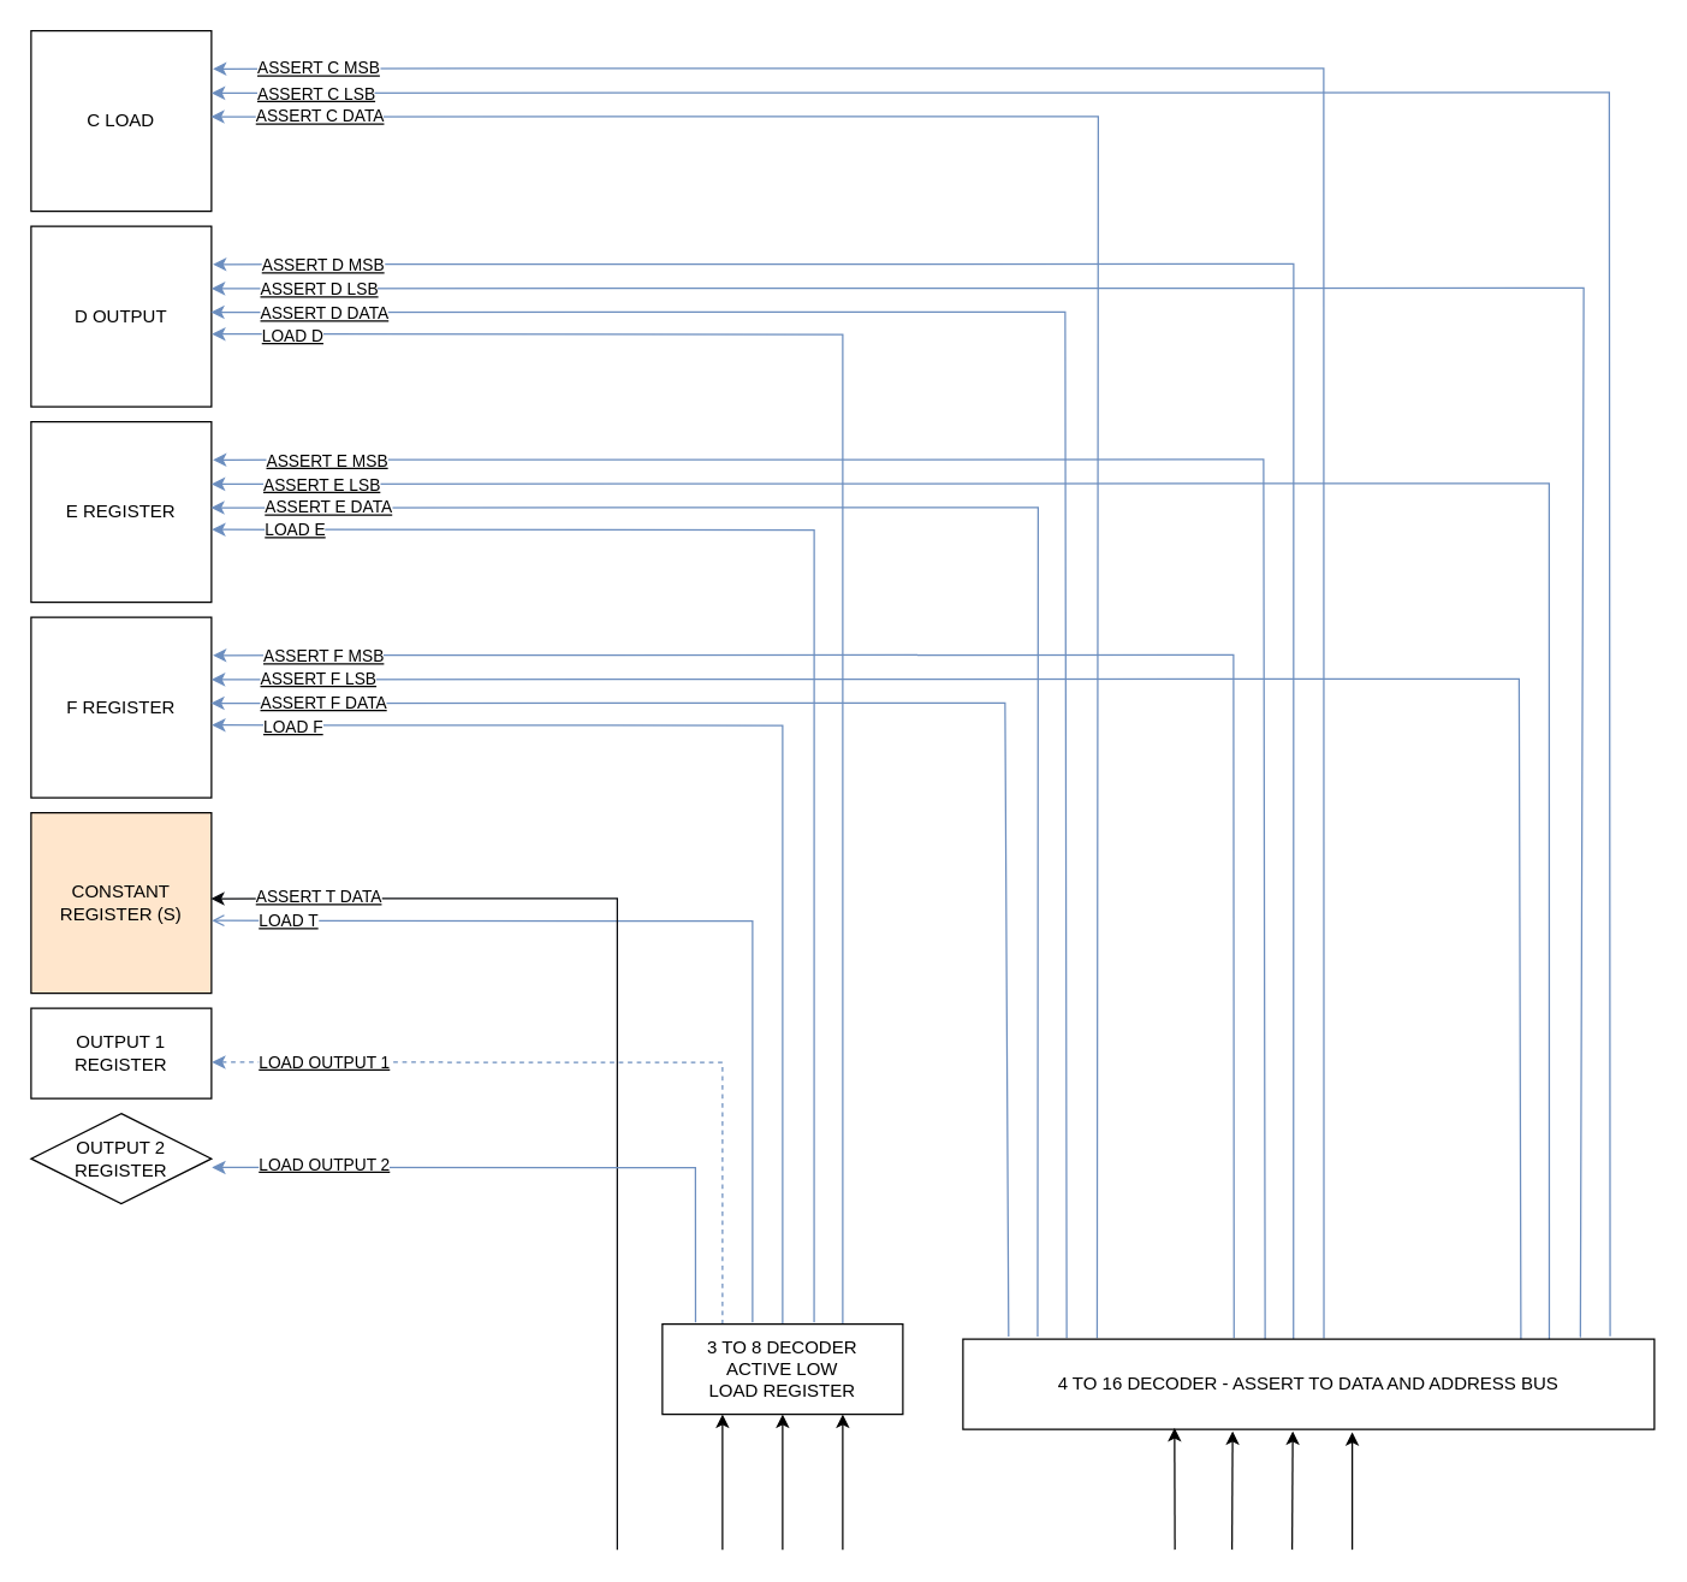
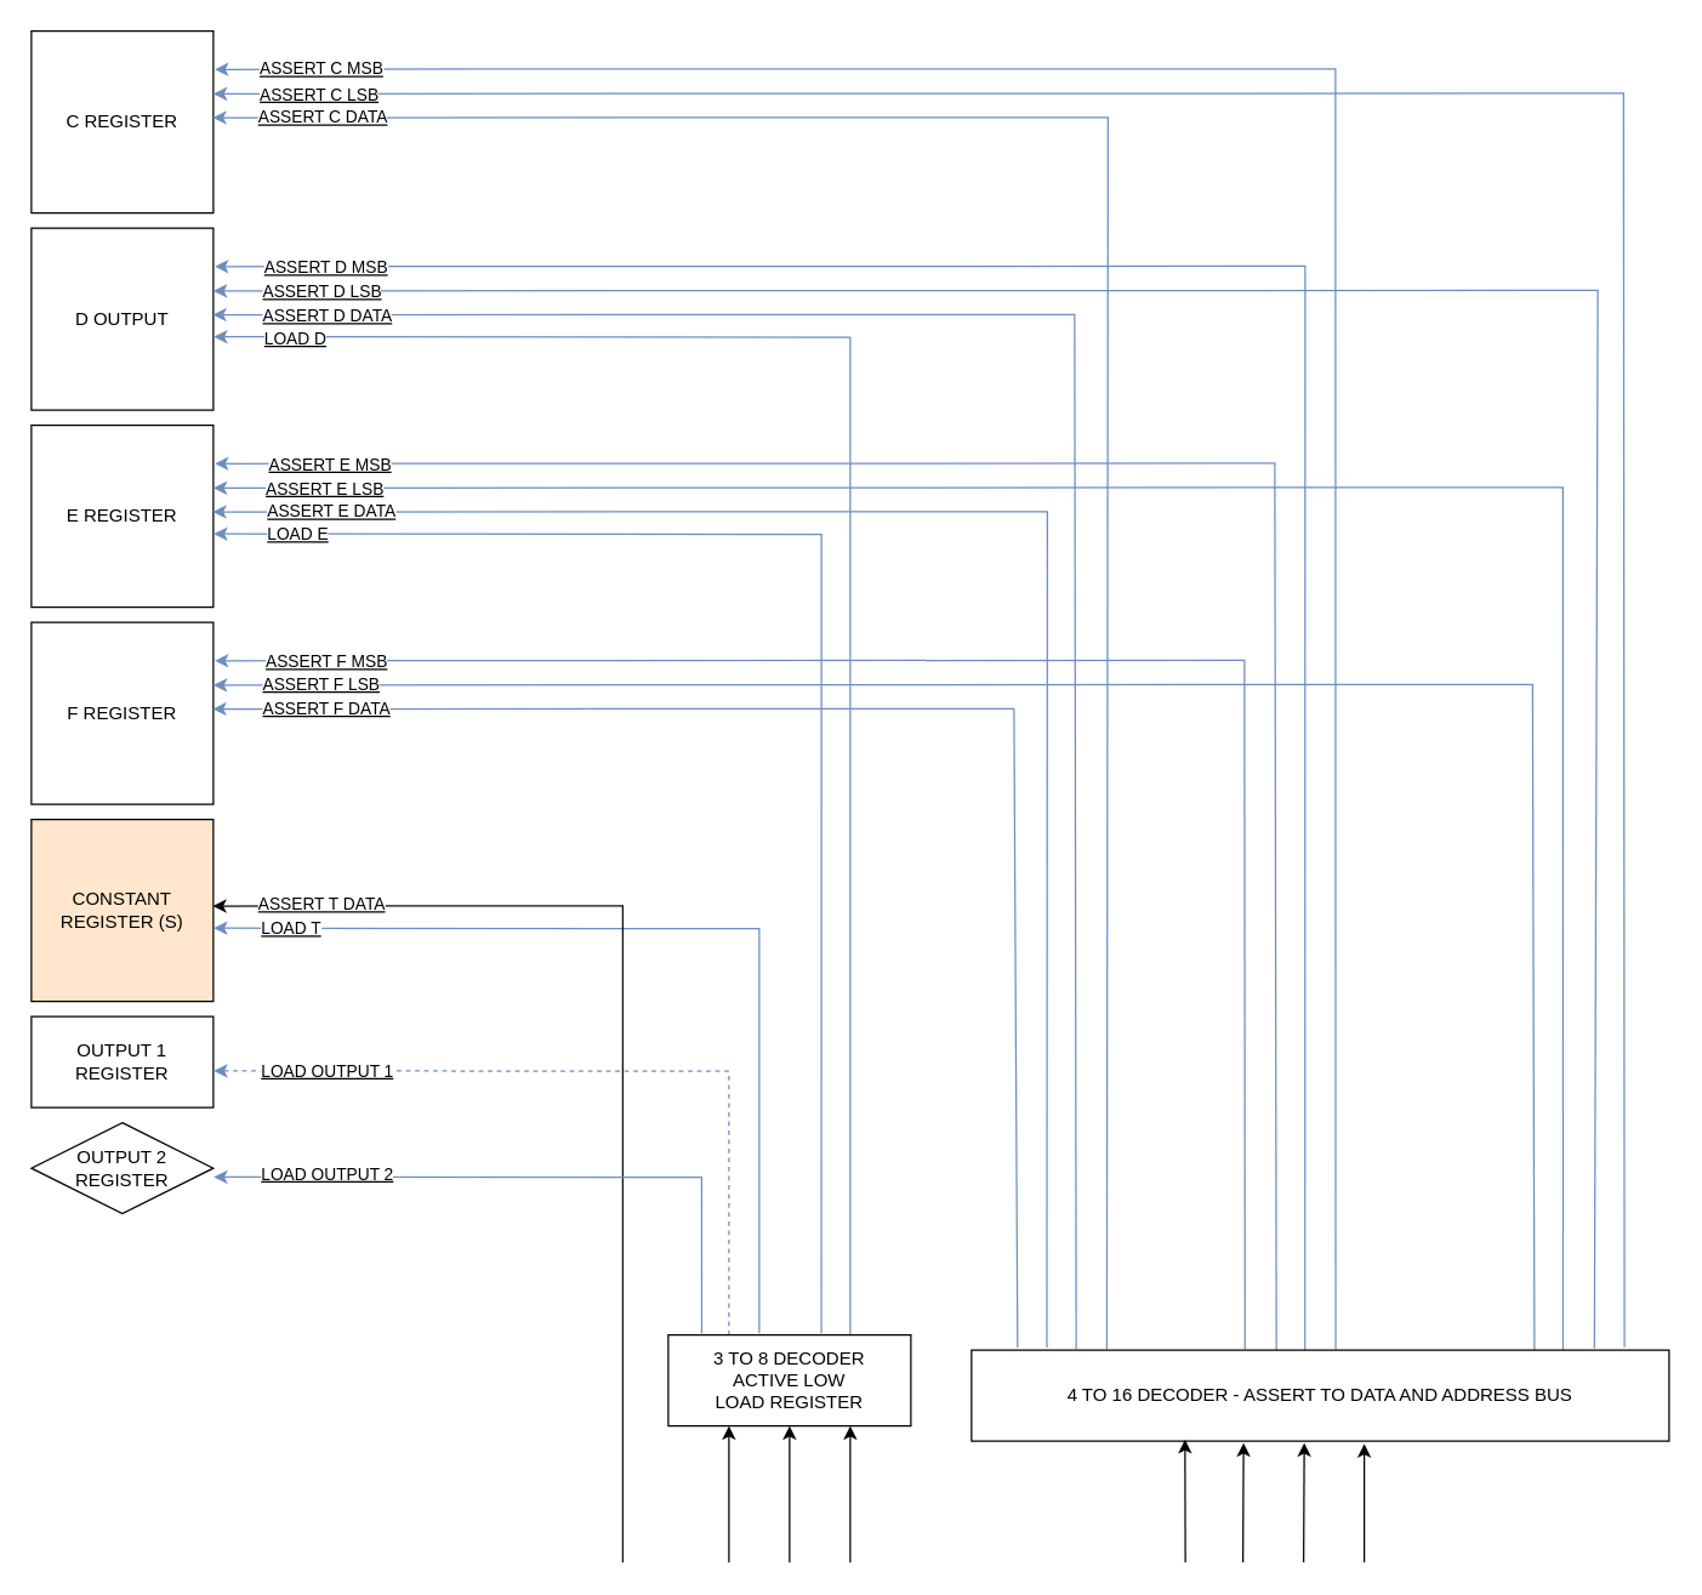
- <mxCell id="2" value="C LOAD" style="rounded=0;whiteSpace=wrap;html=1;" vertex="1" parent="1"><mxGeometry x="20" y="20" width="120" height="120" as="geometry" /></mxCell>
+ <mxCell id="2" value="C REGISTER" style="rounded=0;whiteSpace=wrap;html=1;" vertex="1" parent="1"><mxGeometry x="20" y="20" width="120" height="120" as="geometry" /></mxCell>
- <mxCell id="30" value="" style="endArrow=classic;html=1;rounded=0;entryX=1.003;entryY=0.597;entryDx=0;entryDy=0;entryPerimeter=0;fillColor=#dae8fc;strokeColor=#6c8ebf;exitX=0.5;exitY=0;exitDx=0;exitDy=0;" edge="1" parent="1" target="27" source="47"><mxGeometry relative="1" as="geometry"><mxPoint x="310" y="482" as="sourcePoint" /><mxPoint x="140" y="499.74" as="targetPoint" /><Array as="points"><mxPoint x="520" y="482" /></Array></mxGeometry></mxCell>
- <mxCell id="31" value="&lt;u&gt;LOAD F&lt;/u&gt;" style="edgeLabel;resizable=0;html=1;align=left;verticalAlign=middle;" connectable="0" vertex="1" parent="30"><mxGeometry relative="1" as="geometry"><mxPoint x="-347" y="-9" as="offset" /></mxGeometry></mxCell>
- <mxCell id="37" value="" style="endArrow=open;html=1;rounded=0;entryX=1.003;entryY=0.597;entryDx=0;entryDy=0;entryPerimeter=0;fillColor=#dae8fc;strokeColor=#6c8ebf;exitX=0.375;exitY=-0.017;exitDx=0;exitDy=0;exitPerimeter=0;" edge="1" parent="1" target="36" source="47"><mxGeometry relative="1" as="geometry"><mxPoint x="310" y="612" as="sourcePoint" /><mxPoint x="140" y="629.74" as="targetPoint" /><Array as="points"><mxPoint x="500" y="612" /></Array></mxGeometry></mxCell>
+ <mxCell id="37" value="" style="endArrow=classic;html=1;rounded=0;entryX=1.003;entryY=0.597;entryDx=0;entryDy=0;entryPerimeter=0;fillColor=#dae8fc;strokeColor=#6c8ebf;exitX=0.375;exitY=-0.017;exitDx=0;exitDy=0;exitPerimeter=0;" edge="1" parent="1" target="36" source="47"><mxGeometry relative="1" as="geometry"><mxPoint x="310" y="612" as="sourcePoint" /><mxPoint x="140" y="629.74" as="targetPoint" /><Array as="points"><mxPoint x="500" y="612" /></Array></mxGeometry></mxCell>
